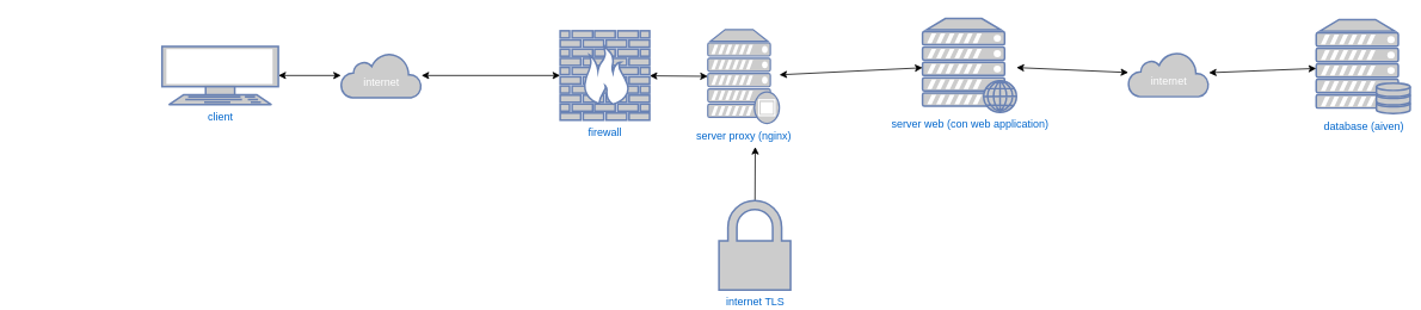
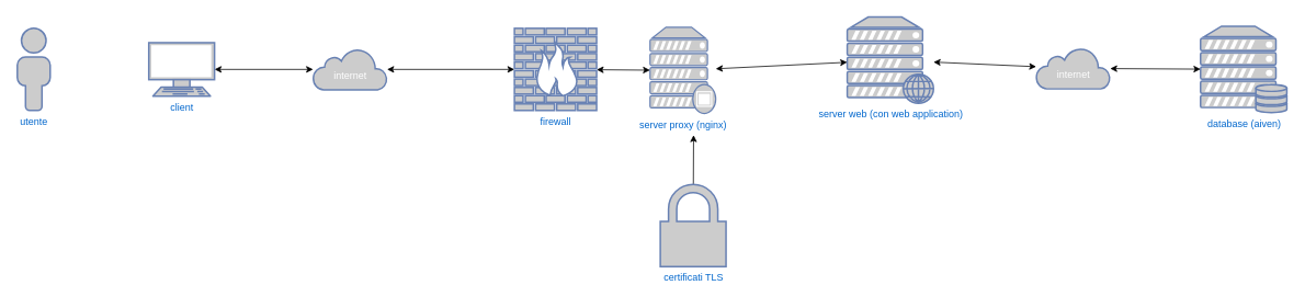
- <mxCell id="13" value="database (aiven)" style="fontColor=#0066CC;verticalAlign=top;verticalLabelPosition=bottom;labelPosition=center;align=center;html=1;outlineConnect=0;fillColor=#CCCCCC;strokeColor=#6881B3;gradientColor=none;gradientDirection=north;strokeWidth=2;shape=mxgraph.networks.server_storage;" vertex="1" parent="1"><mxGeometry x="1470" y="21.5" width="105" height="105" as="geometry" /></mxCell>
+ <mxCell id="13" value="database (aiven)" style="fontColor=#0066CC;verticalAlign=top;verticalLabelPosition=bottom;labelPosition=center;align=center;html=1;outlineConnect=0;fillColor=#CCCCCC;strokeColor=#6881B3;gradientColor=none;gradientDirection=north;strokeWidth=2;shape=mxgraph.networks.server_storage;" vertex="1" parent="1"><mxGeometry x="1460" y="31.5" width="105" height="105" as="geometry" /></mxCell>
+ <mxCell id="3" value="utente" style="fontColor=#0066CC;verticalAlign=top;verticalLabelPosition=bottom;labelPosition=center;align=center;html=1;outlineConnect=0;fillColor=#CCCCCC;strokeColor=#6881B3;gradientColor=none;gradientDirection=north;strokeWidth=2;shape=mxgraph.networks.user_male;" vertex="1" parent="1"><mxGeometry x="20" y="34" width="40" height="100" as="geometry" /></mxCell>
- <mxCell id="5" value="client" style="fontColor=#0066CC;verticalAlign=top;verticalLabelPosition=bottom;labelPosition=center;align=center;html=1;outlineConnect=0;fillColor=#CCCCCC;strokeColor=#6881B3;gradientColor=none;gradientDirection=north;strokeWidth=2;shape=mxgraph.networks.terminal;" vertex="1" parent="1"><mxGeometry x="180" y="51.5" width="130" height="65" as="geometry" /></mxCell>
+ <mxCell id="5" value="client" style="fontColor=#0066CC;verticalAlign=top;verticalLabelPosition=bottom;labelPosition=center;align=center;html=1;outlineConnect=0;fillColor=#CCCCCC;strokeColor=#6881B3;gradientColor=none;gradientDirection=north;strokeWidth=2;shape=mxgraph.networks.terminal;" vertex="1" parent="1"><mxGeometry x="180" y="51.5" width="80" height="65" as="geometry" /></mxCell>
- <mxCell id="16" value="internet TLS" style="fontColor=#0066CC;verticalAlign=top;verticalLabelPosition=bottom;labelPosition=center;align=center;html=1;outlineConnect=0;fillColor=#CCCCCC;strokeColor=#6881B3;gradientColor=none;gradientDirection=north;strokeWidth=2;shape=mxgraph.networks.secured;" vertex="1" parent="1"><mxGeometry x="802.5" y="224" width="80" height="100" as="geometry" /></mxCell>
+ <mxCell id="16" value="certificati TLS" style="fontColor=#0066CC;verticalAlign=top;verticalLabelPosition=bottom;labelPosition=center;align=center;html=1;outlineConnect=0;fillColor=#CCCCCC;strokeColor=#6881B3;gradientColor=none;gradientDirection=north;strokeWidth=2;shape=mxgraph.networks.secured;" vertex="1" parent="1"><mxGeometry x="802.5" y="224" width="80" height="100" as="geometry" /></mxCell>
